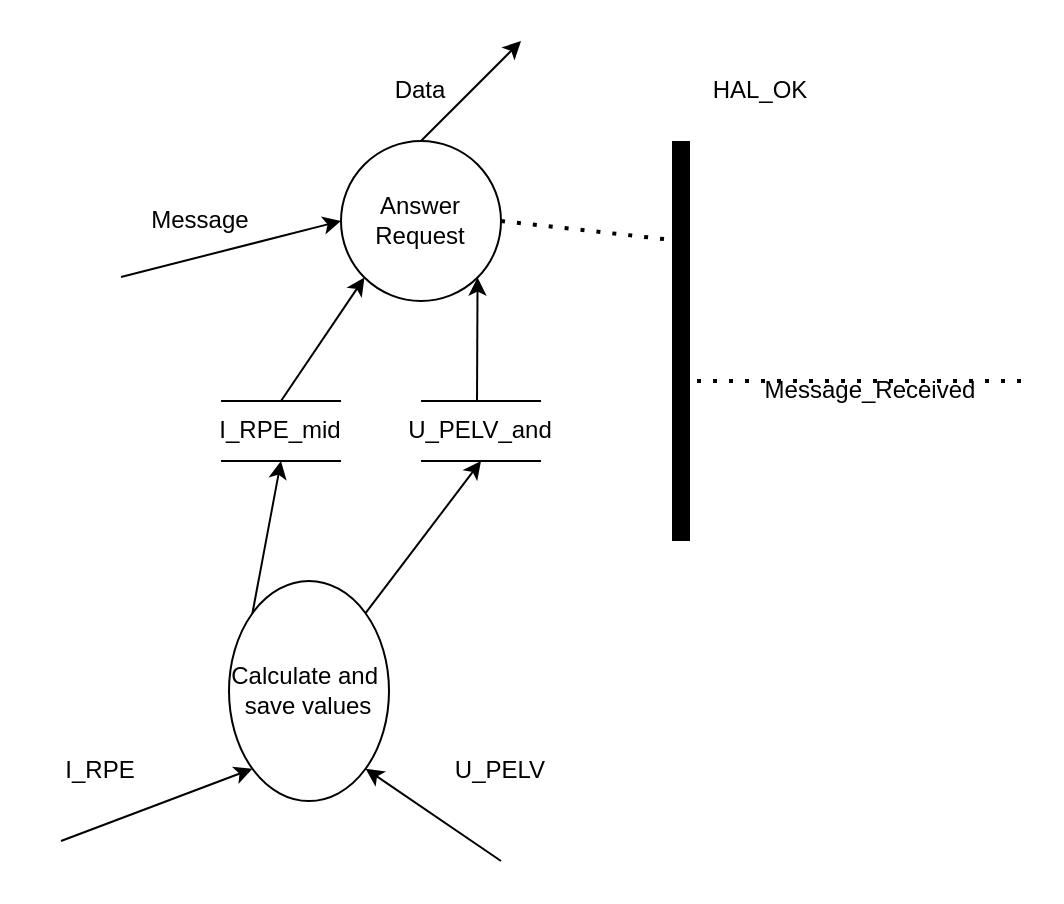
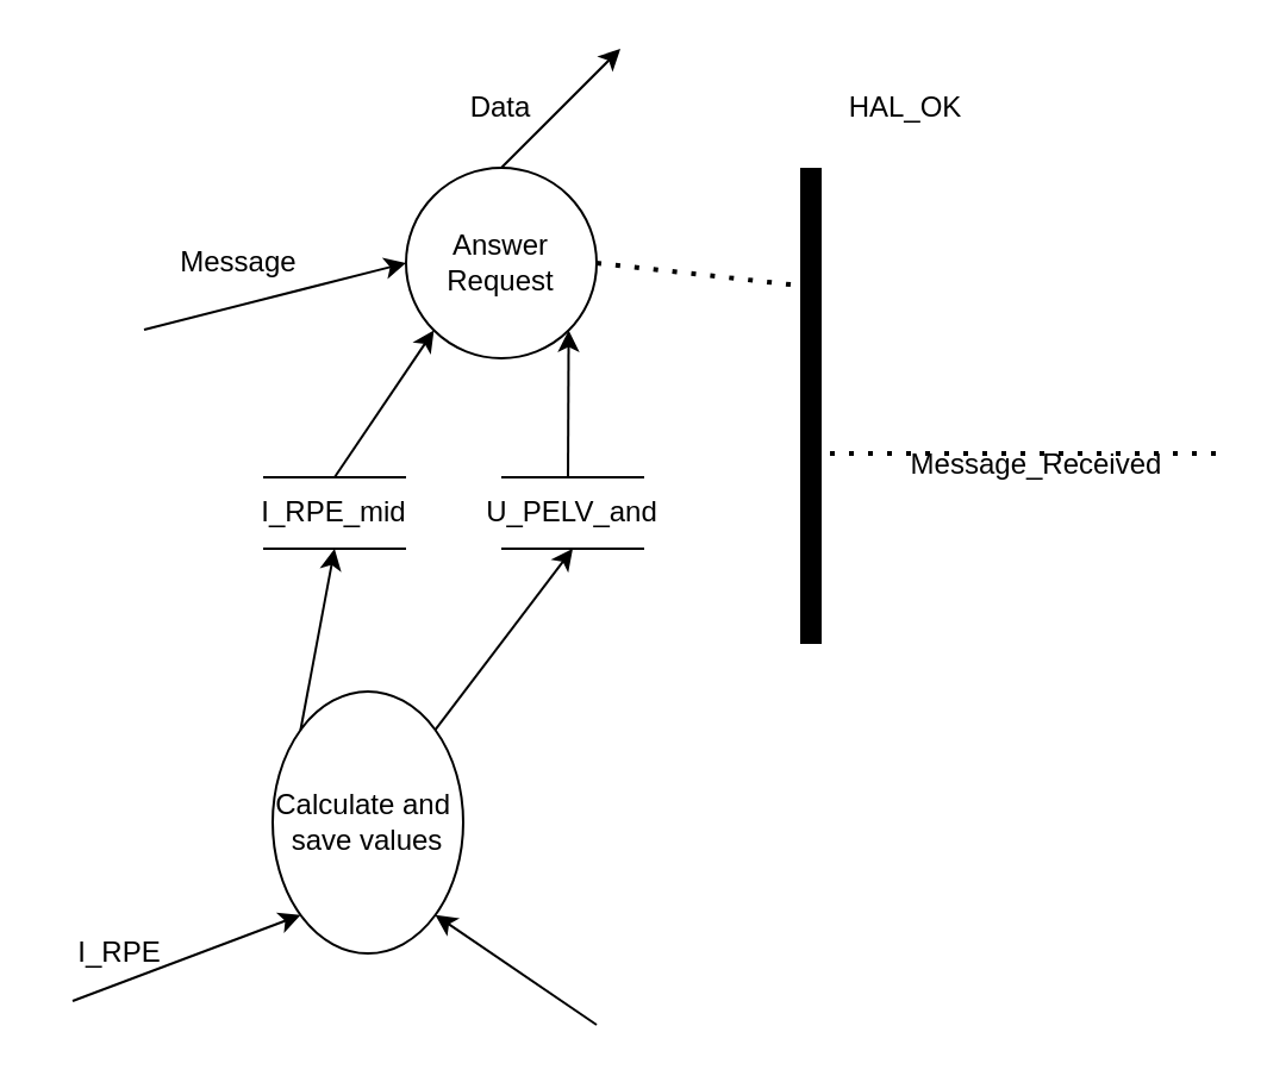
- <mxCell id="21" value="I_RPE" style="text;html=1;strokeColor=none;fillColor=none;align=center;verticalAlign=middle;whiteSpace=wrap;rounded=0;" vertex="1" parent="1"><mxGeometry x="20" y="370" width="60" height="30" as="geometry" /></mxCell>
+ <mxCell id="21" value="I_RPE" style="text;html=1;strokeColor=none;fillColor=none;align=center;verticalAlign=middle;whiteSpace=wrap;rounded=0;" vertex="1" parent="1"><mxGeometry x="20" y="385" width="60" height="30" as="geometry" /></mxCell>
- <mxCell id="22" value="U_PELV" style="text;html=1;strokeColor=none;fillColor=none;align=center;verticalAlign=middle;whiteSpace=wrap;rounded=0;" vertex="1" parent="1"><mxGeometry x="220" y="370" width="60" height="30" as="geometry" /></mxCell>
